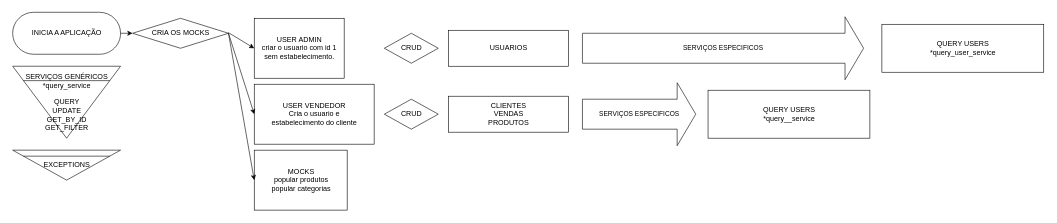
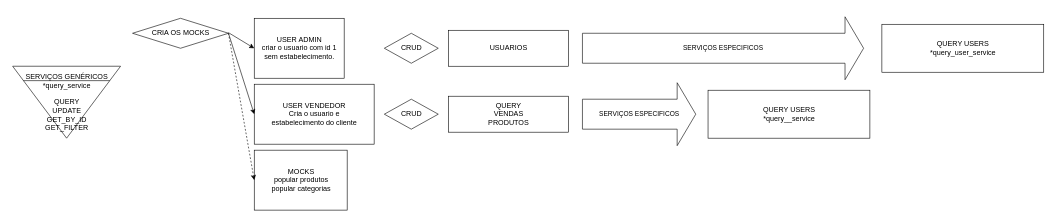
- <mxCell id="2" value="INICIA A APLICAÇÃO" style="html=1;dashed=0;whitespace=wrap;shape=mxgraph.dfd.start" parent="1" vertex="1"><mxGeometry x="20" y="20" width="180" height="70" as="geometry" /></mxCell>
- <mxCell id="7" value="" style="endArrow=classic;html=1;entryX=0;entryY=0.5;entryDx=0;entryDy=0;exitX=1;exitY=0.5;exitDx=0;exitDy=0;" parent="1" source="2" target="3" edge="1"><mxGeometry width="50" height="50" relative="1" as="geometry"><mxPoint x="160" y="80" as="sourcePoint" /><mxPoint x="210" y="30" as="targetPoint" /></mxGeometry></mxCell>
- <mxCell id="10" value="" style="endArrow=classic;html=1;exitX=1;exitY=0.5;exitDx=0;exitDy=0;entryX=0;entryY=0.5;entryDx=0;entryDy=0;" parent="1" source="3" target="6" edge="1"><mxGeometry width="50" height="50" relative="1" as="geometry"><mxPoint x="400" y="74" as="sourcePoint" /><mxPoint x="580" y="290" as="targetPoint" /></mxGeometry></mxCell>
+ <mxCell id="10" value="" style="endArrow=classic;html=1;exitX=1;exitY=0.5;exitDx=0;exitDy=0;entryX=0;entryY=0.5;entryDx=0;entryDy=0;dashed=1;" parent="1" source="3" target="6" edge="1"><mxGeometry width="50" height="50" relative="1" as="geometry"><mxPoint x="400" y="74" as="sourcePoint" /><mxPoint x="580" y="290" as="targetPoint" /></mxGeometry></mxCell>
- <mxCell id="14" value="CLIENTES&lt;br&gt;VENDAS&lt;br&gt;PRODUTOS" style="html=1;dashed=0;whitespace=wrap;" parent="1" vertex="1"><mxGeometry x="747" y="160" width="200" height="60" as="geometry" /></mxCell>
+ <mxCell id="14" value="QUERY&lt;br&gt;VENDAS&lt;br&gt;PRODUTOS" style="html=1;dashed=0;whitespace=wrap;" parent="1" vertex="1"><mxGeometry x="747" y="160" width="200" height="60" as="geometry" /></mxCell>
- <mxCell id="20" value="EXCEPTIONS" style="html=1;dashed=0;whitespace=wrap;shape=mxgraph.dfd.archive" parent="1" vertex="1"><mxGeometry x="20" y="250" width="180" height="50" as="geometry" /></mxCell>
